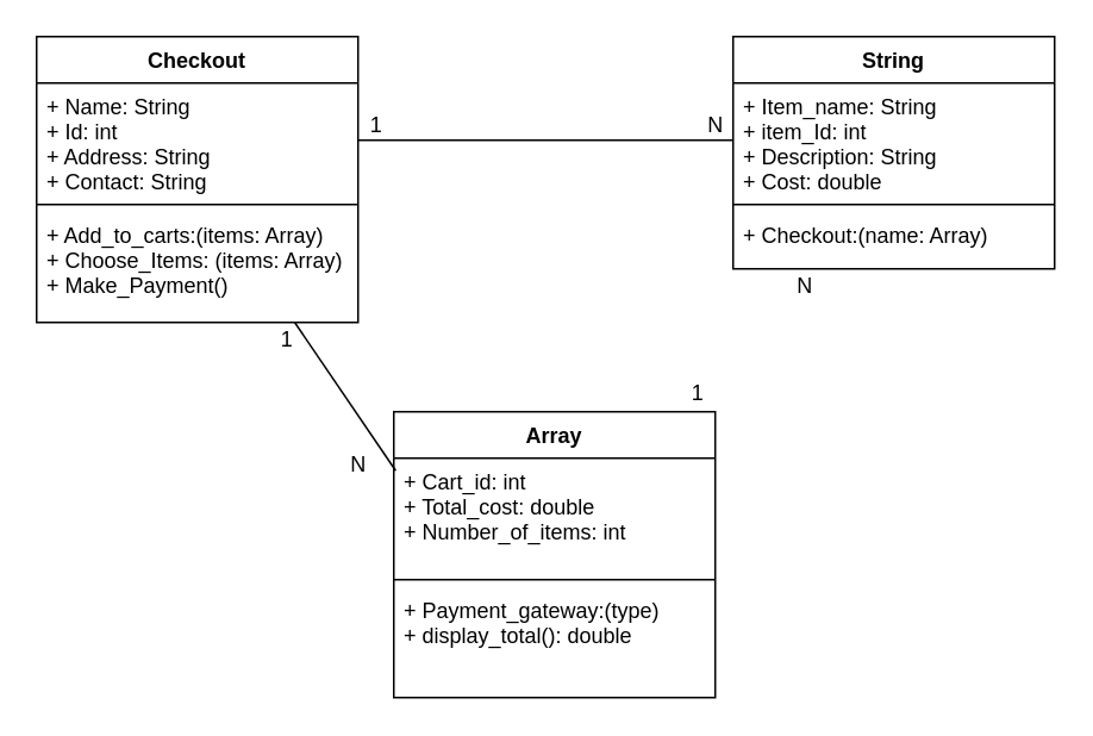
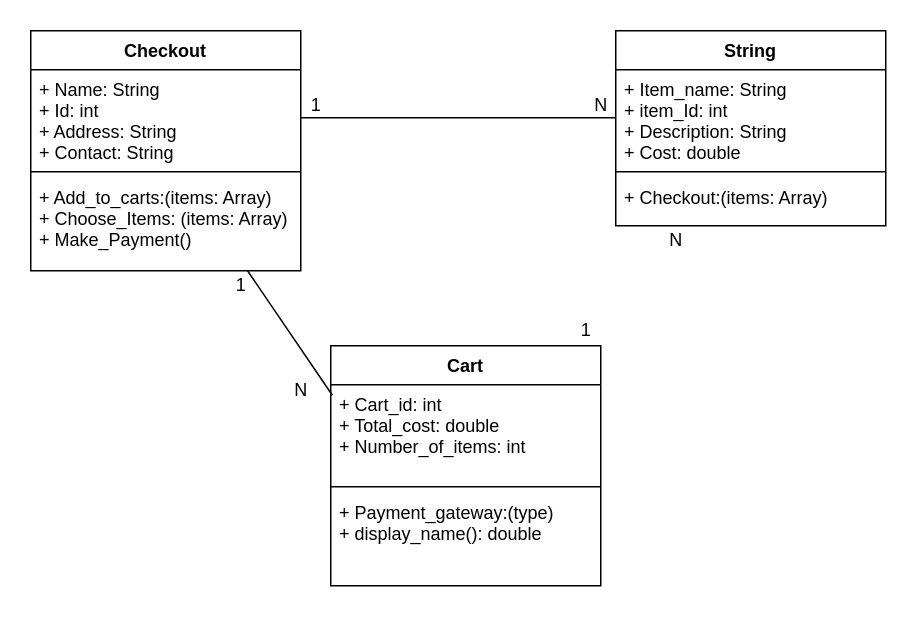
- <mxCell id="10" value="+ Checkout:(name: Array)" style="text;strokeColor=none;fillColor=none;align=left;verticalAlign=top;spacingLeft=4;spacingRight=4;overflow=hidden;rotatable=0;points=[[0,0.5],[1,0.5]];portConstraint=eastwest;" vertex="1" parent="7"><mxGeometry y="98" width="180" height="32" as="geometry" /></mxCell>
+ <mxCell id="10" value="+ Checkout:(items: Array)" style="text;strokeColor=none;fillColor=none;align=left;verticalAlign=top;spacingLeft=4;spacingRight=4;overflow=hidden;rotatable=0;points=[[0,0.5],[1,0.5]];portConstraint=eastwest;" vertex="1" parent="7"><mxGeometry y="98" width="180" height="32" as="geometry" /></mxCell>
- <mxCell id="11" value="Array" style="swimlane;fontStyle=1;align=center;verticalAlign=top;childLayout=stackLayout;horizontal=1;startSize=26;horizontalStack=0;resizeParent=1;resizeParentMax=0;resizeLast=0;collapsible=1;marginBottom=0;" vertex="1" parent="1"><mxGeometry x="220" y="230" width="180" height="160" as="geometry" /></mxCell>
+ <mxCell id="11" value="Cart" style="swimlane;fontStyle=1;align=center;verticalAlign=top;childLayout=stackLayout;horizontal=1;startSize=26;horizontalStack=0;resizeParent=1;resizeParentMax=0;resizeLast=0;collapsible=1;marginBottom=0;" vertex="1" parent="1"><mxGeometry x="220" y="230" width="180" height="160" as="geometry" /></mxCell>
- <mxCell id="14" value="+ Payment_gateway:(type)&#10;+ display_total(): double&#10;" style="text;strokeColor=none;fillColor=none;align=left;verticalAlign=top;spacingLeft=4;spacingRight=4;overflow=hidden;rotatable=0;points=[[0,0.5],[1,0.5]];portConstraint=eastwest;" vertex="1" parent="11"><mxGeometry y="98" width="180" height="62" as="geometry" /></mxCell>
+ <mxCell id="14" value="+ Payment_gateway:(type)&#10;+ display_name(): double&#10;" style="text;strokeColor=none;fillColor=none;align=left;verticalAlign=top;spacingLeft=4;spacingRight=4;overflow=hidden;rotatable=0;points=[[0,0.5],[1,0.5]];portConstraint=eastwest;" vertex="1" parent="11"><mxGeometry y="98" width="180" height="62" as="geometry" /></mxCell>
